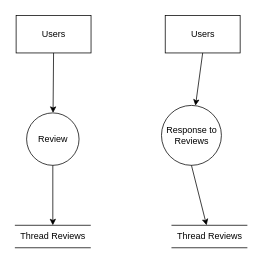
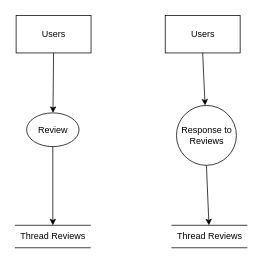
- <mxCell id="9" value="Response to &lt;br&gt;Reviews" style="shape=ellipse;html=1;dashed=0;whitespace=wrap;aspect=fixed;perimeter=ellipsePerimeter;" vertex="1" parent="1"><mxGeometry x="215" y="140" width="80" height="80" as="geometry" /></mxCell>
+ <mxCell id="9" value="Response to &lt;br&gt;Reviews" style="shape=ellipse;html=1;dashed=0;whitespace=wrap;aspect=fixed;perimeter=ellipsePerimeter;" vertex="1" parent="1"><mxGeometry x="235" y="140" width="80" height="80" as="geometry" /></mxCell>
- <mxCell id="4" value="Review" style="shape=ellipse;html=1;dashed=0;whitespace=wrap;aspect=fixed;perimeter=ellipsePerimeter;" vertex="1" parent="1"><mxGeometry x="35" y="150" width="70" height="70" as="geometry" /></mxCell>
+ <mxCell id="4" value="Review" style="shape=ellipse;html=1;dashed=0;whitespace=wrap;aspect=fixed;perimeter=ellipsePerimeter;" vertex="1" parent="1"><mxGeometry x="35" y="150" width="70" height="45" as="geometry" /></mxCell>
